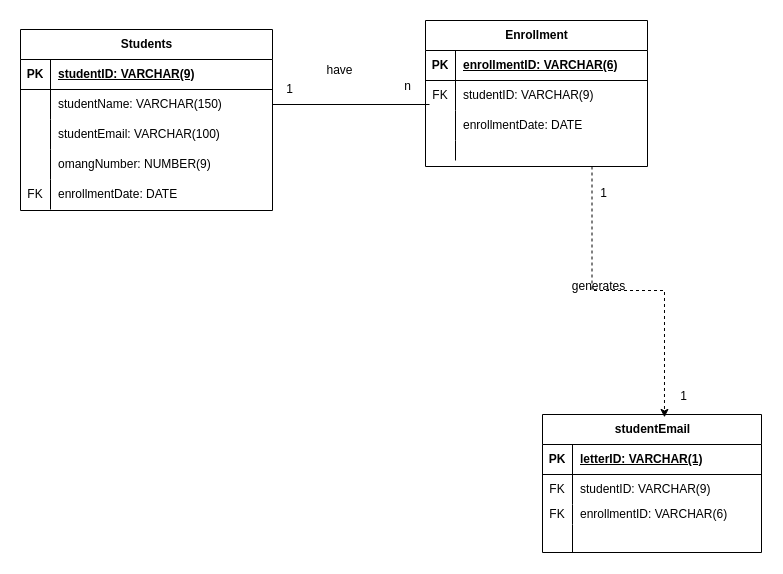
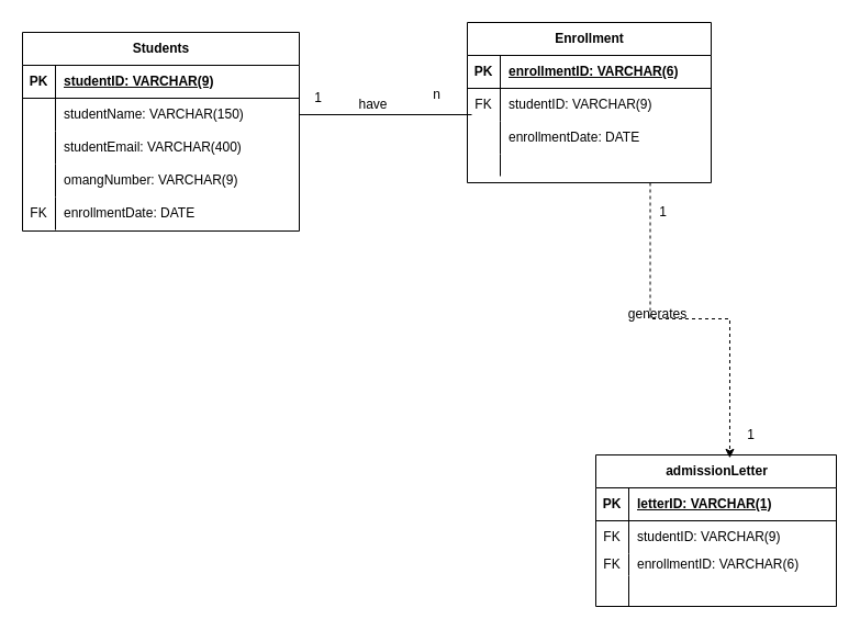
- <mxCell id="51" value="have" style="text;html=1;align=center;verticalAlign=middle;resizable=0;points=[];autosize=1;strokeColor=none;fillColor=none;" vertex="1" parent="1"><mxGeometry x="317" y="57" width="44" height="26" as="geometry" /></mxCell>
+ <mxCell id="51" value="have" style="text;html=1;align=center;verticalAlign=middle;resizable=0;points=[];autosize=1;strokeColor=none;fillColor=none;" vertex="1" parent="1"><mxGeometry x="317" y="82" width="44" height="26" as="geometry" /></mxCell>
- <mxCell id="45" value="n" style="text;html=1;align=center;verticalAlign=middle;resizable=0;points=[];autosize=1;strokeColor=none;fillColor=none;" vertex="1" parent="1"><mxGeometry x="394" y="73" width="25" height="26" as="geometry" /></mxCell>
+ <mxCell id="45" value="n" style="text;html=1;align=center;verticalAlign=middle;resizable=0;points=[];autosize=1;strokeColor=none;fillColor=none;" vertex="1" parent="1"><mxGeometry x="384" y="73" width="25" height="26" as="geometry" /></mxCell>
- <mxCell id="11" value="studentEmail: VARCHAR(100)" style="shape=partialRectangle;connectable=0;fillColor=none;top=0;left=0;bottom=0;right=0;align=left;spacingLeft=6;overflow=hidden;whiteSpace=wrap;html=1;" parent="9" vertex="1"><mxGeometry x="30" width="222" height="30" as="geometry"><mxRectangle width="222" height="30" as="alternateBounds" /></mxGeometry></mxCell>
+ <mxCell id="11" value="studentEmail: VARCHAR(400)" style="shape=partialRectangle;connectable=0;fillColor=none;top=0;left=0;bottom=0;right=0;align=left;spacingLeft=6;overflow=hidden;whiteSpace=wrap;html=1;" parent="9" vertex="1"><mxGeometry x="30" width="222" height="30" as="geometry"><mxRectangle width="222" height="30" as="alternateBounds" /></mxGeometry></mxCell>
- <mxCell id="14" value="omangNumber: NUMBER(9)" style="shape=partialRectangle;connectable=0;fillColor=none;top=0;left=0;bottom=0;right=0;align=left;spacingLeft=6;overflow=hidden;whiteSpace=wrap;html=1;" parent="12" vertex="1"><mxGeometry x="30" width="222" height="30" as="geometry"><mxRectangle width="222" height="30" as="alternateBounds" /></mxGeometry></mxCell>
+ <mxCell id="14" value="omangNumber: VARCHAR(9)" style="shape=partialRectangle;connectable=0;fillColor=none;top=0;left=0;bottom=0;right=0;align=left;spacingLeft=6;overflow=hidden;whiteSpace=wrap;html=1;" parent="12" vertex="1"><mxGeometry x="30" width="222" height="30" as="geometry"><mxRectangle width="222" height="30" as="alternateBounds" /></mxGeometry></mxCell>
- <mxCell id="31" value="&lt;span style=&quot;text-wrap-mode: wrap;&quot;&gt;studentEmail&lt;/span&gt;" style="shape=table;startSize=30;container=1;collapsible=1;childLayout=tableLayout;fixedRows=1;rowLines=0;fontStyle=1;align=center;resizeLast=1;html=1;" vertex="1" parent="1"><mxGeometry x="542" y="414" width="219" height="138" as="geometry" /></mxCell>
+ <mxCell id="31" value="&lt;span style=&quot;text-wrap-mode: wrap;&quot;&gt;admissionLetter&lt;/span&gt;" style="shape=table;startSize=30;container=1;collapsible=1;childLayout=tableLayout;fixedRows=1;rowLines=0;fontStyle=1;align=center;resizeLast=1;html=1;" vertex="1" parent="1"><mxGeometry x="542" y="414" width="219" height="138" as="geometry" /></mxCell>
